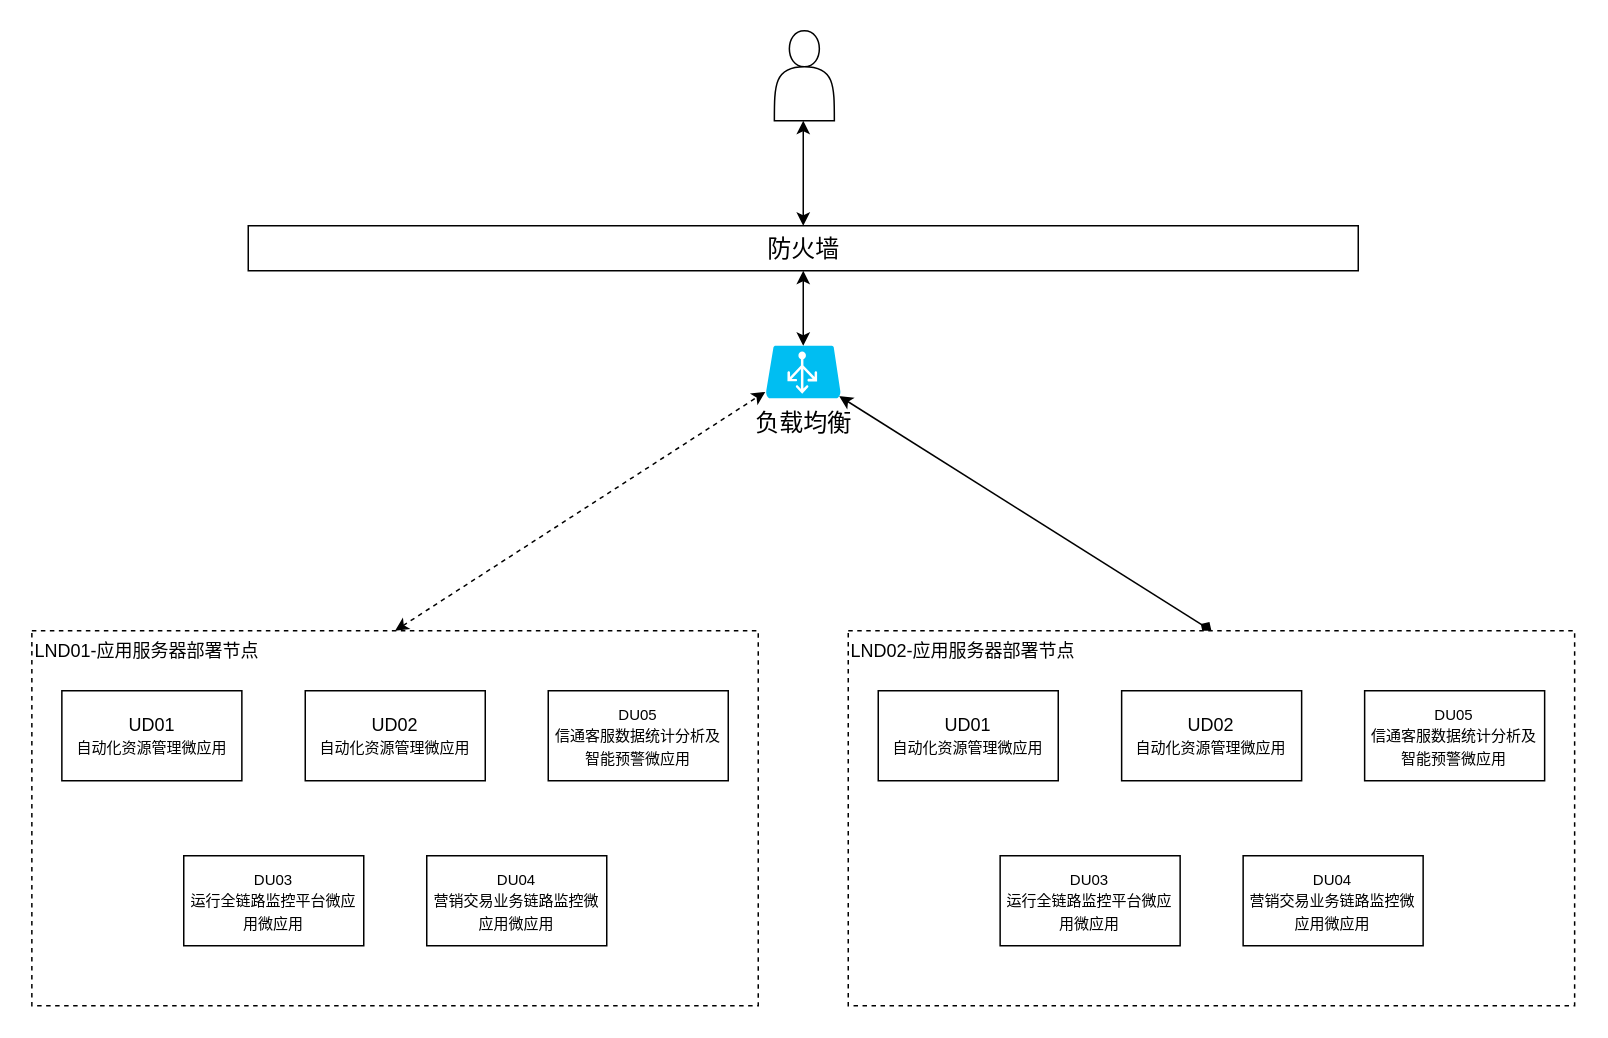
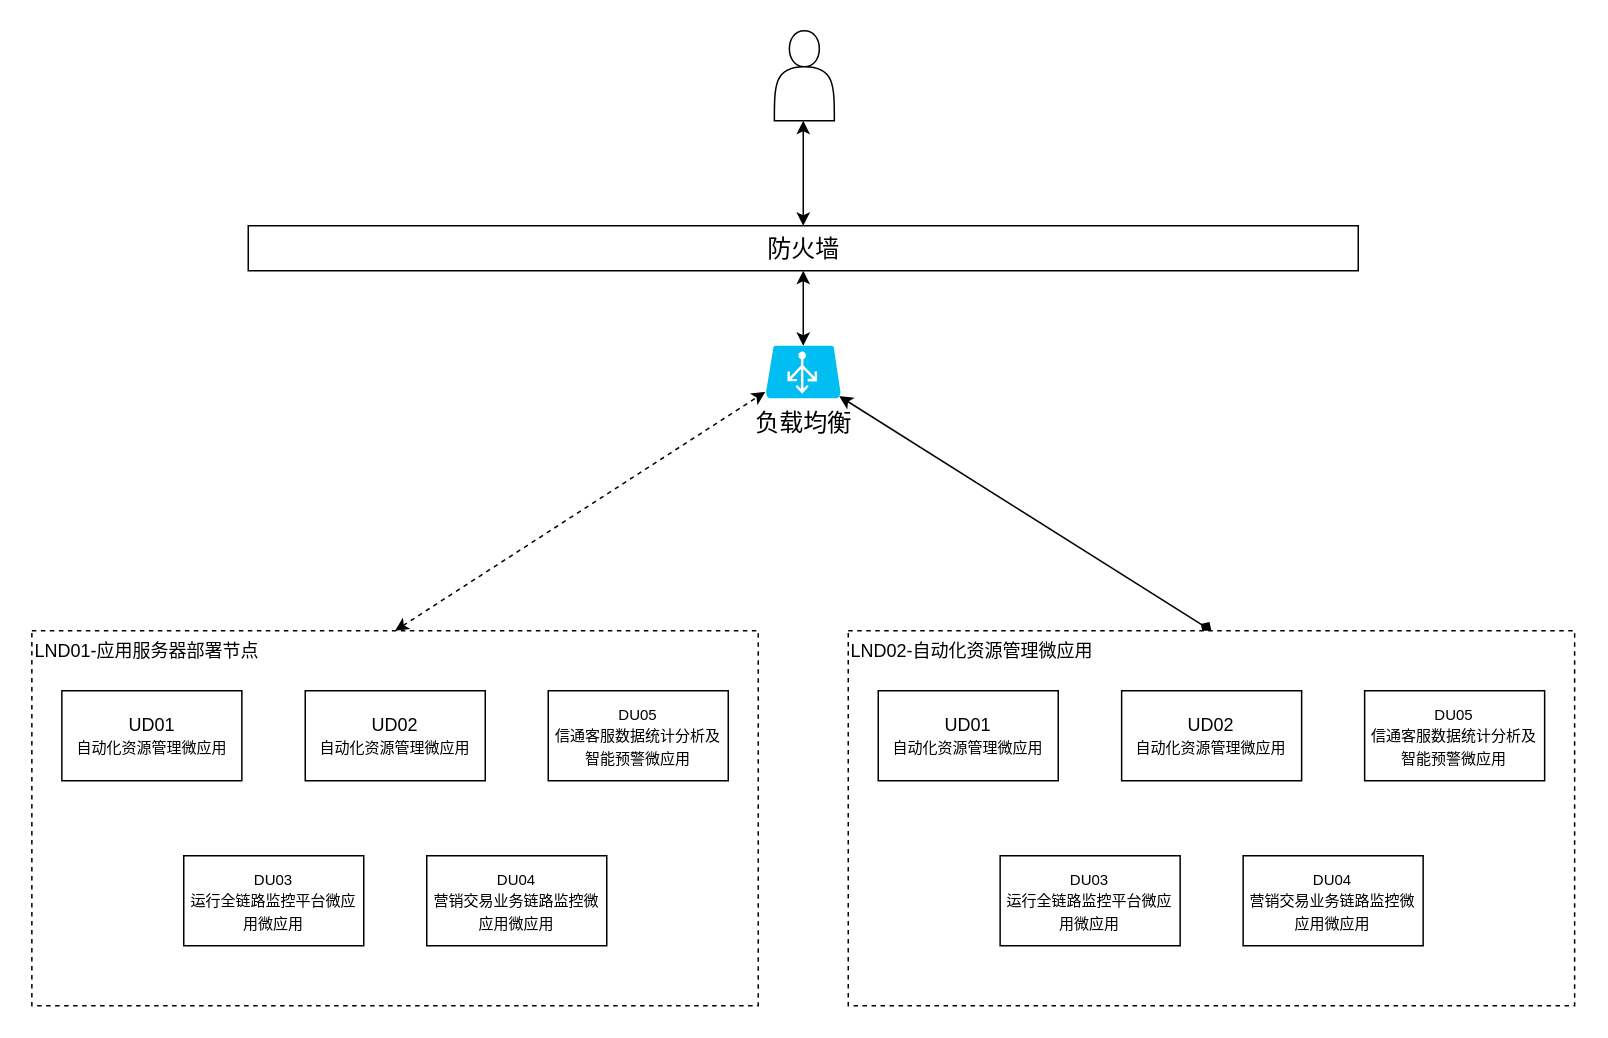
- <mxCell id="15" value="LND02-应用服务器部署节点" style="rounded=0;whiteSpace=wrap;html=1;dashed=1;labelPosition=center;verticalLabelPosition=middle;align=left;verticalAlign=top;" vertex="1" parent="1"><mxGeometry x="565" y="420" width="484.26" height="250" as="geometry" /></mxCell>
+ <mxCell id="15" value="LND02-自动化资源管理微应用" style="rounded=0;whiteSpace=wrap;html=1;dashed=1;labelPosition=center;verticalLabelPosition=middle;align=left;verticalAlign=top;" vertex="1" parent="1"><mxGeometry x="565" y="420" width="484.26" height="250" as="geometry" /></mxCell>
